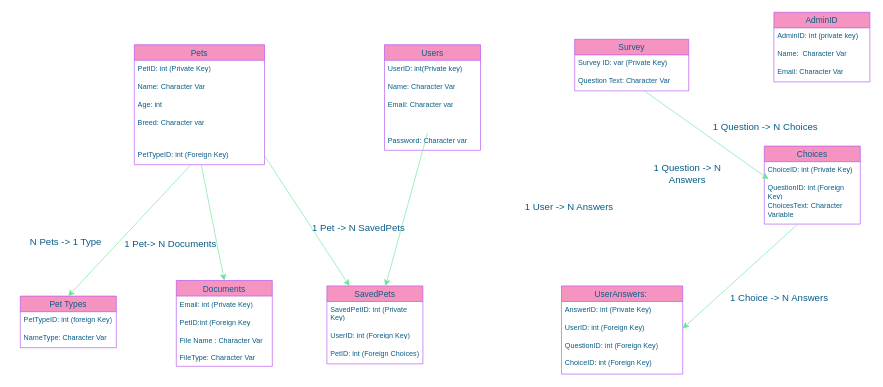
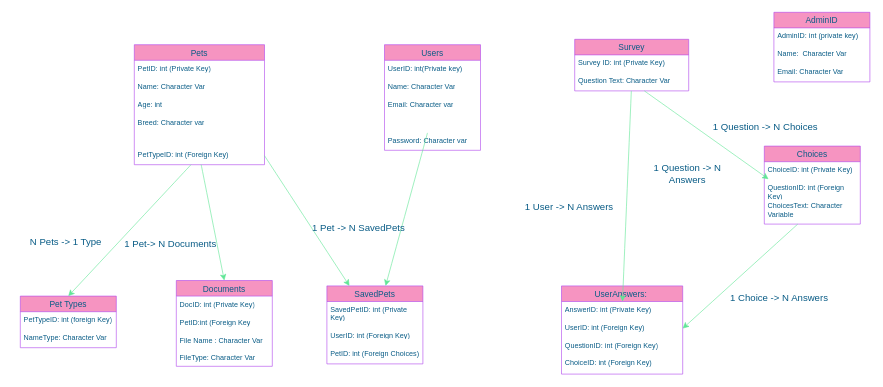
- <mxCell id="8" value="Survey ID: var (Private Key)" style="text;strokeColor=none;fillColor=none;spacingLeft=4;spacingRight=4;overflow=hidden;rotatable=0;points=[[0,0.5],[1,0.5]];portConstraint=eastwest;fontSize=12;whiteSpace=wrap;html=1;labelBackgroundColor=none;fontColor=#095C86;" vertex="1" parent="7"><mxGeometry y="26" width="190" height="30" as="geometry" /></mxCell>
+ <mxCell id="8" value="Survey ID: int (Private Key)" style="text;strokeColor=none;fillColor=none;spacingLeft=4;spacingRight=4;overflow=hidden;rotatable=0;points=[[0,0.5],[1,0.5]];portConstraint=eastwest;fontSize=12;whiteSpace=wrap;html=1;labelBackgroundColor=none;fontColor=#095C86;" vertex="1" parent="7"><mxGeometry y="26" width="190" height="30" as="geometry" /></mxCell>
+ <mxCell id="39" style="edgeStyle=none;curved=1;rounded=0;orthogonalLoop=1;jettySize=auto;html=1;fontSize=12;startSize=8;endSize=8;labelBackgroundColor=none;strokeColor=#60E696;fontColor=default;" edge="1" parent="1" source="9" target="28"><mxGeometry relative="1" as="geometry" /></mxCell>
- <mxCell id="20" value="Email: int (Private Key)" style="text;strokeColor=none;fillColor=none;spacingLeft=4;spacingRight=4;overflow=hidden;rotatable=0;points=[[0,0.5],[1,0.5]];portConstraint=eastwest;fontSize=12;whiteSpace=wrap;html=1;labelBackgroundColor=none;fontColor=#095C86;" vertex="1" parent="19"><mxGeometry y="26" width="160" height="30" as="geometry" /></mxCell>
+ <mxCell id="20" value="DocID: int (Private Key)" style="text;strokeColor=none;fillColor=none;spacingLeft=4;spacingRight=4;overflow=hidden;rotatable=0;points=[[0,0.5],[1,0.5]];portConstraint=eastwest;fontSize=12;whiteSpace=wrap;html=1;labelBackgroundColor=none;fontColor=#095C86;" vertex="1" parent="19"><mxGeometry y="26" width="160" height="30" as="geometry" /></mxCell>
